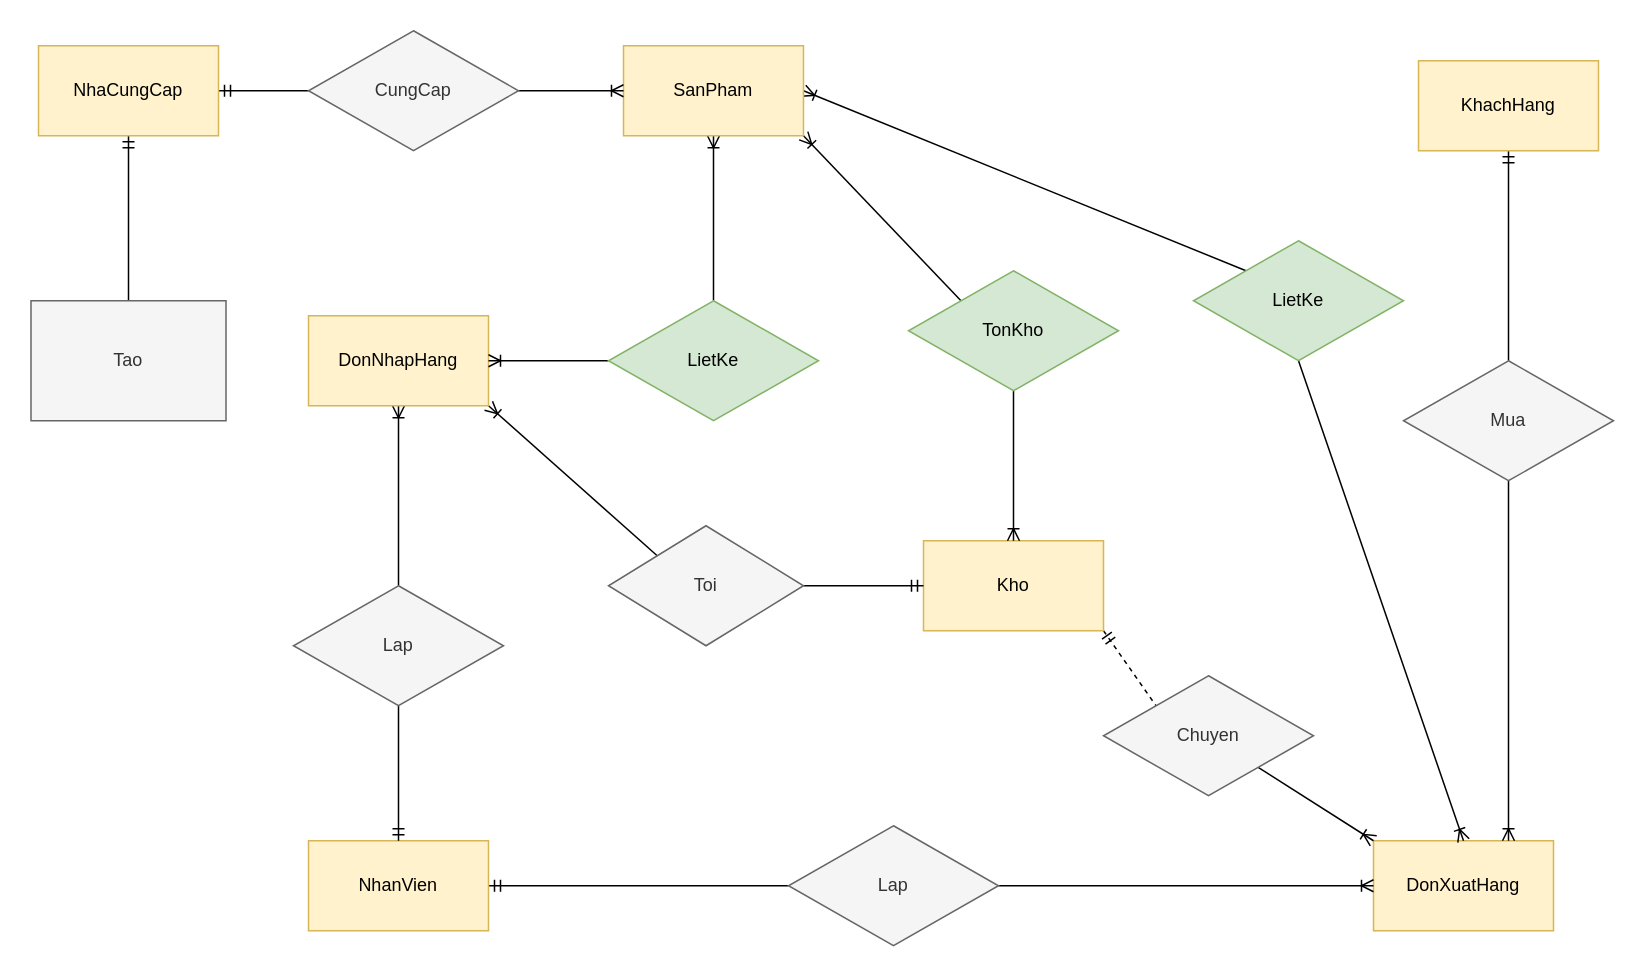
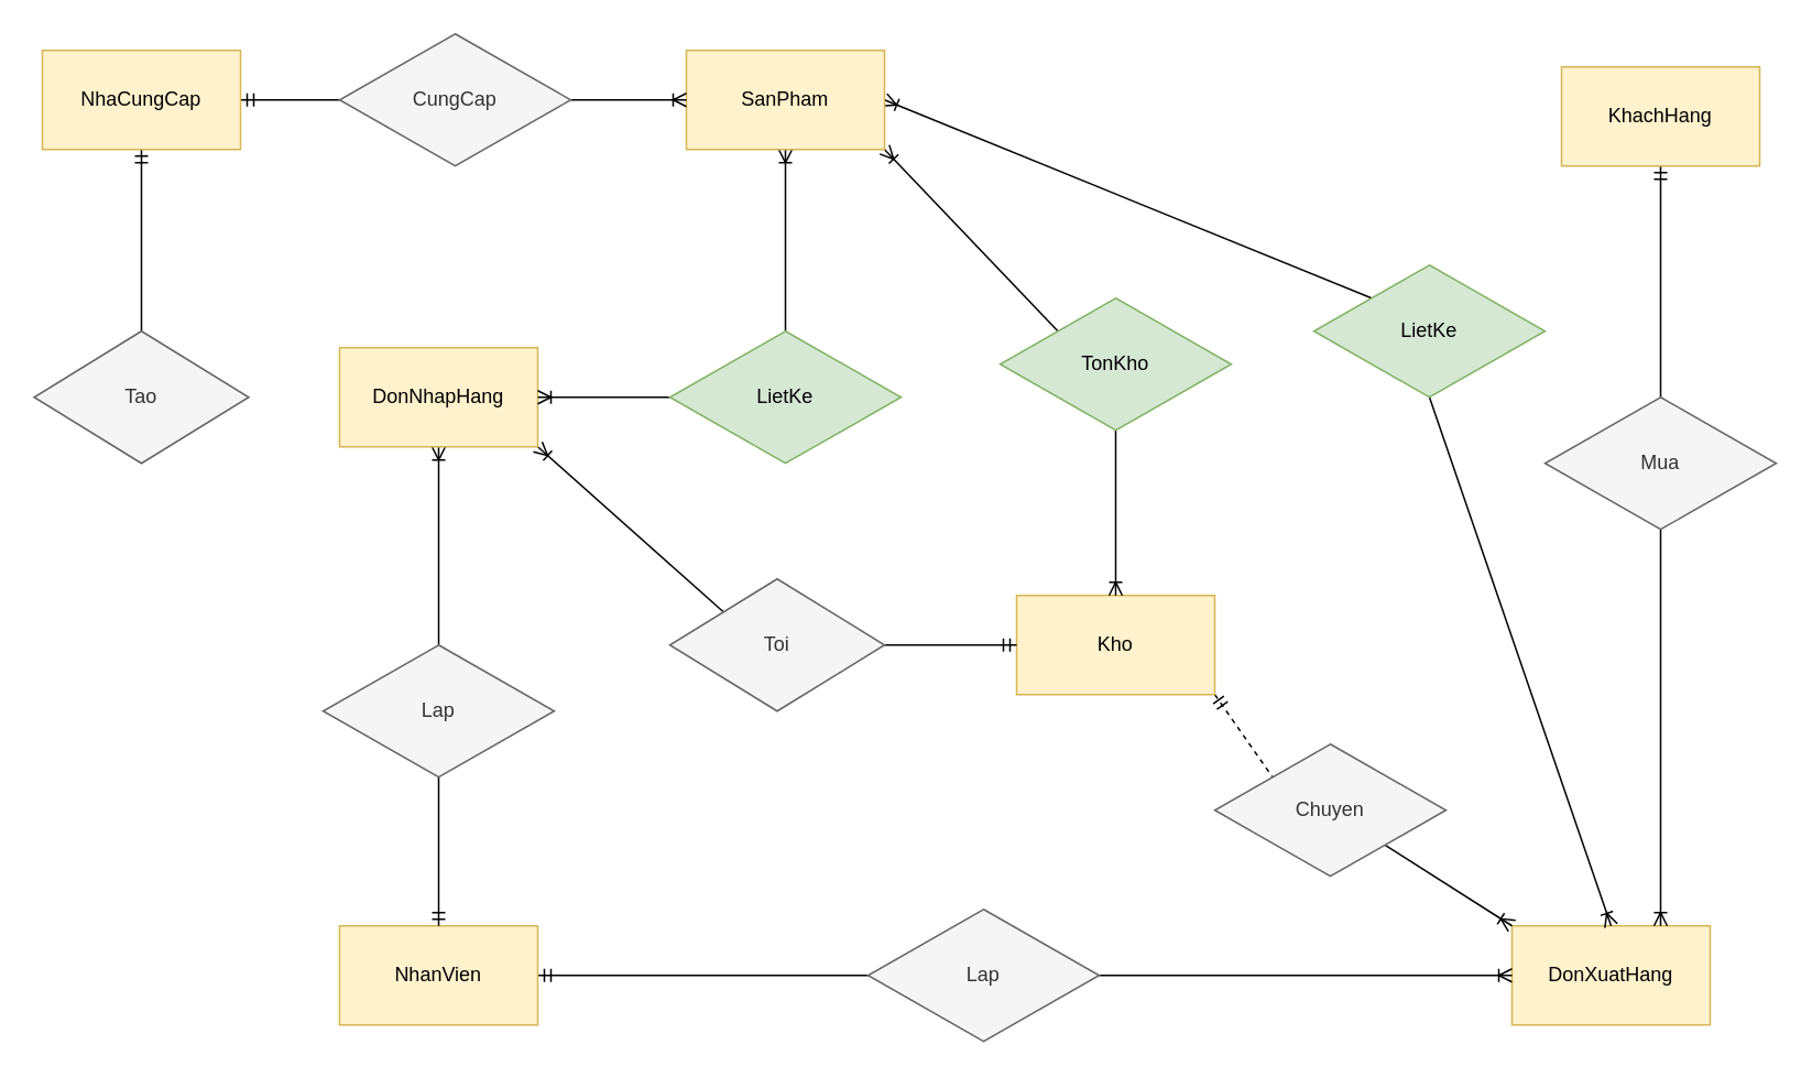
- <mxCell id="16" value="Tao" style="whiteSpace=wrap;html=1;fillColor=#f5f5f5;fontColor=#333333;strokeColor=#666666;rounded=0;" parent="1" vertex="1"><mxGeometry x="20" y="200" width="130" height="80" as="geometry" /></mxCell>
+ <mxCell id="16" value="Tao" style="rhombus;whiteSpace=wrap;html=1;rounded=0;fillColor=#f5f5f5;fontColor=#333333;strokeColor=#666666;" parent="1" vertex="1"><mxGeometry x="20" y="200" width="130" height="80" as="geometry" /></mxCell>
